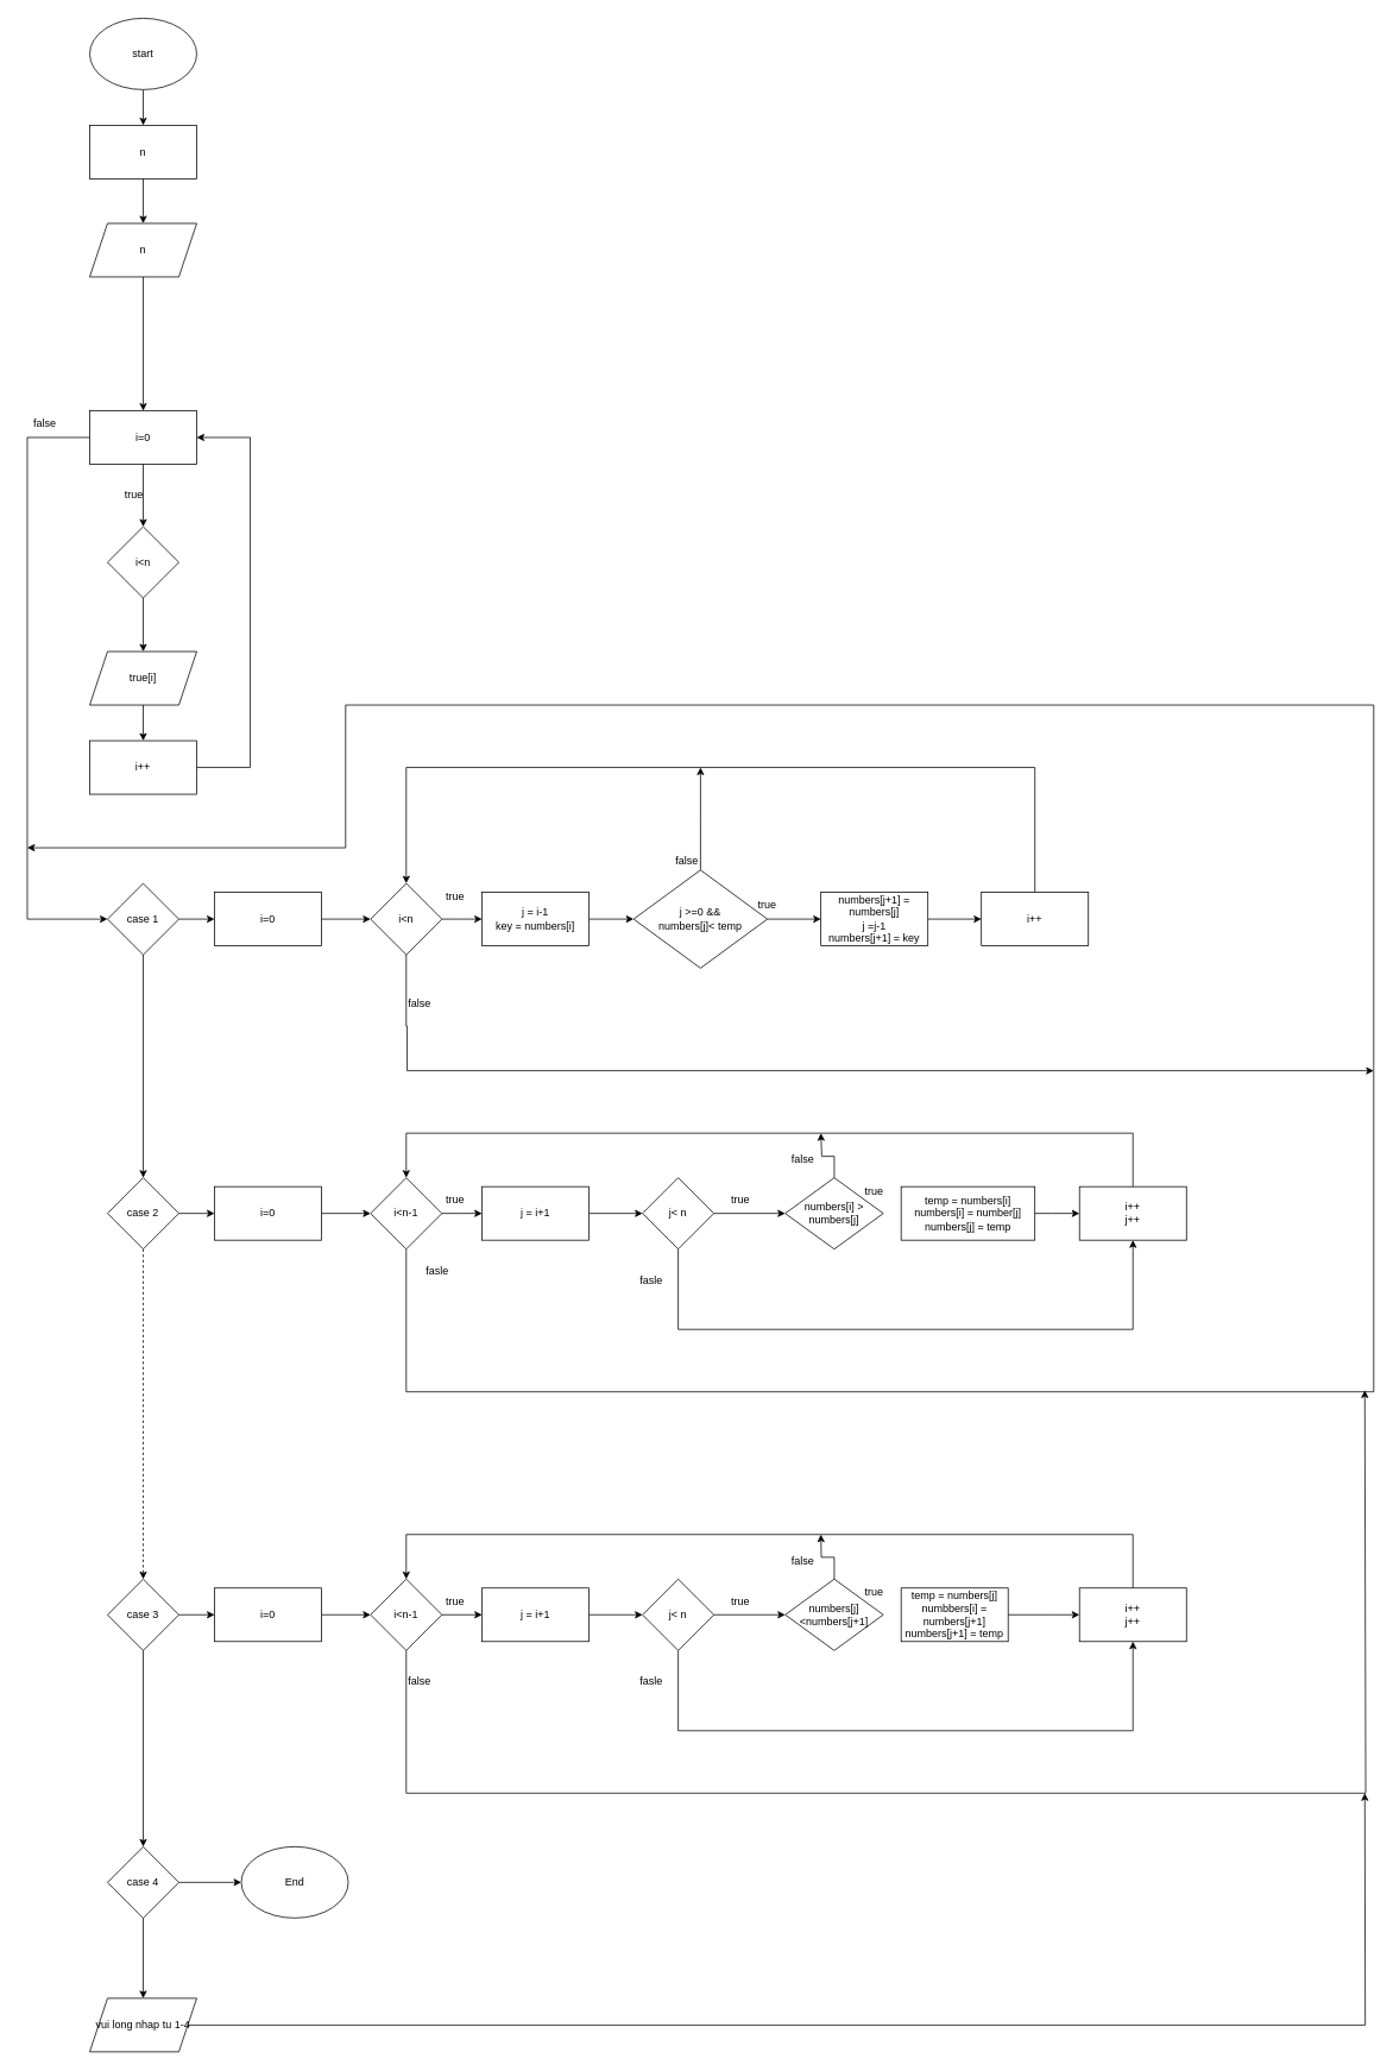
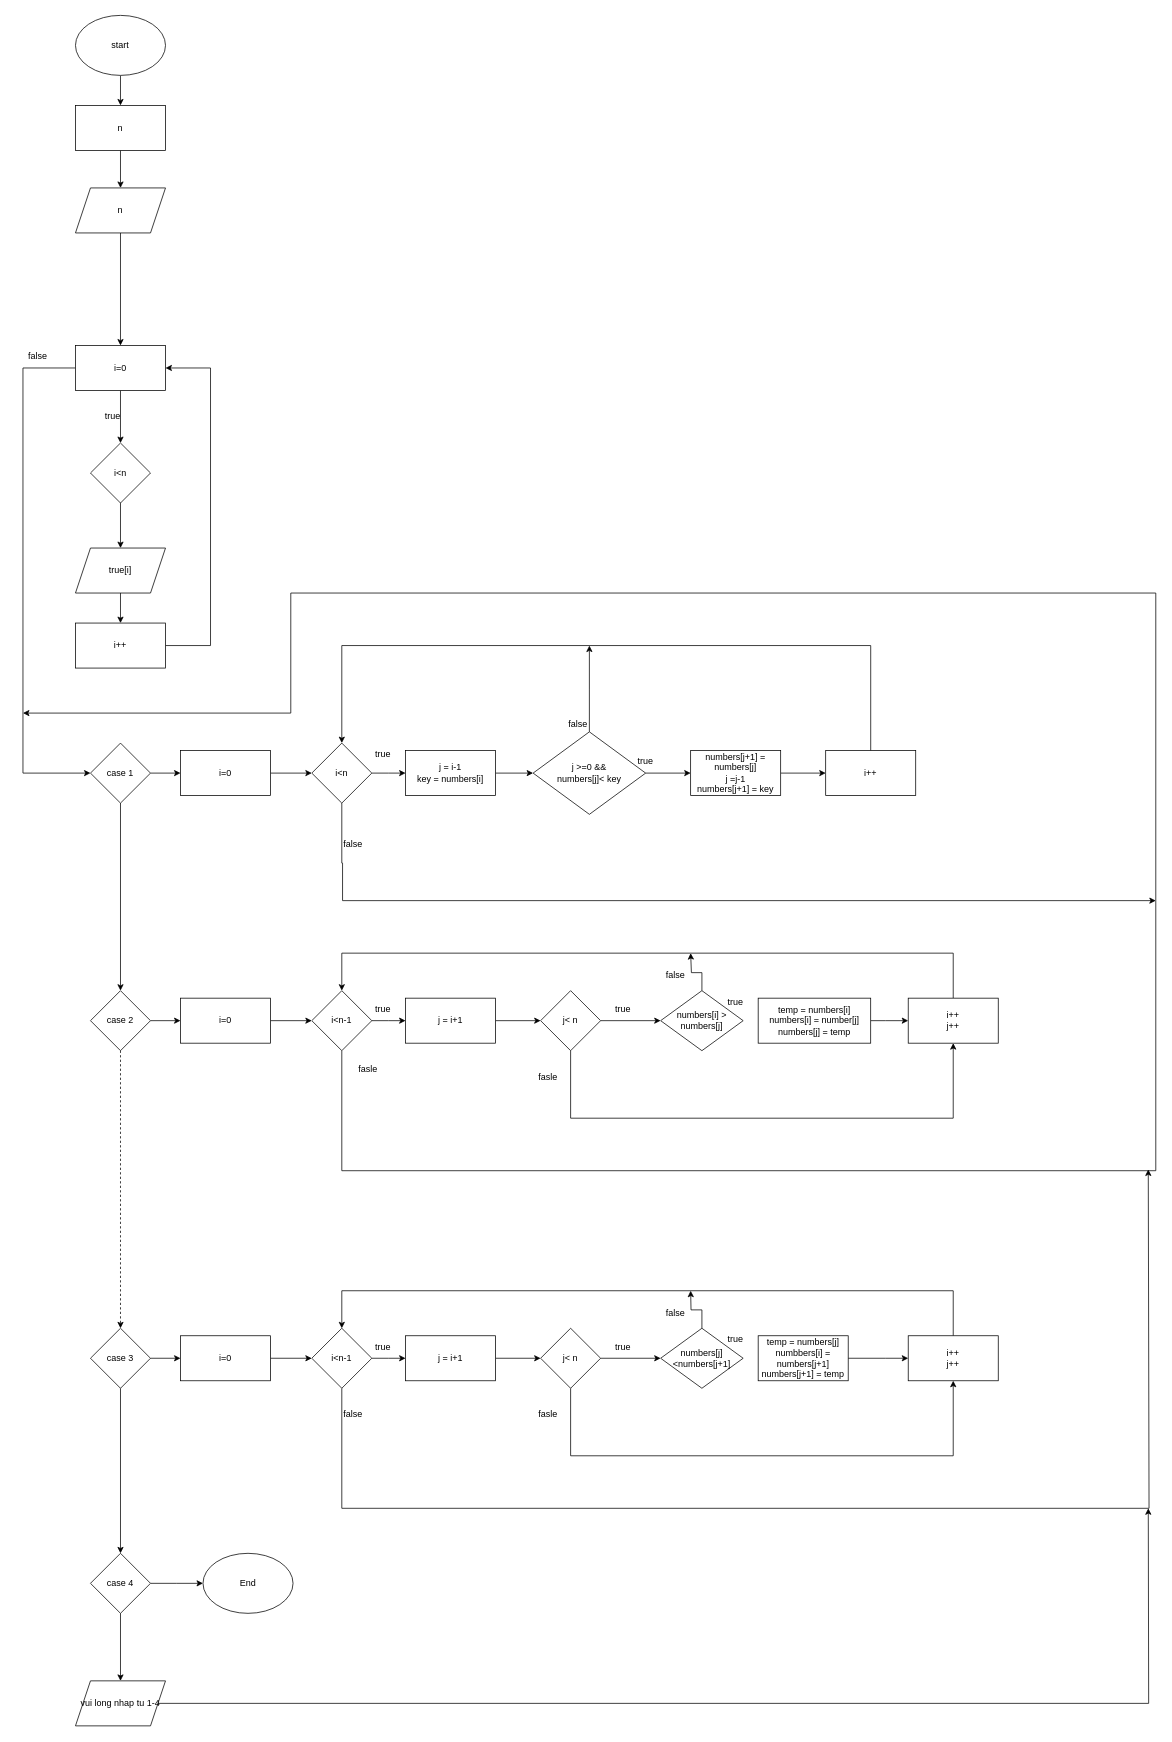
- <mxCell id="29" value="j &amp;gt;=0 &amp;amp;&amp;amp;&lt;br&gt;numbers[j]&amp;lt; temp" style="rhombus;whiteSpace=wrap;html=1;" vertex="1" parent="1"><mxGeometry x="710" y="975" width="150" height="110" as="geometry" /></mxCell>
+ <mxCell id="29" value="j &amp;gt;=0 &amp;amp;&amp;amp;&lt;br&gt;numbers[j]&amp;lt; key" style="rhombus;whiteSpace=wrap;html=1;" vertex="1" parent="1"><mxGeometry x="710" y="975" width="150" height="110" as="geometry" /></mxCell>
